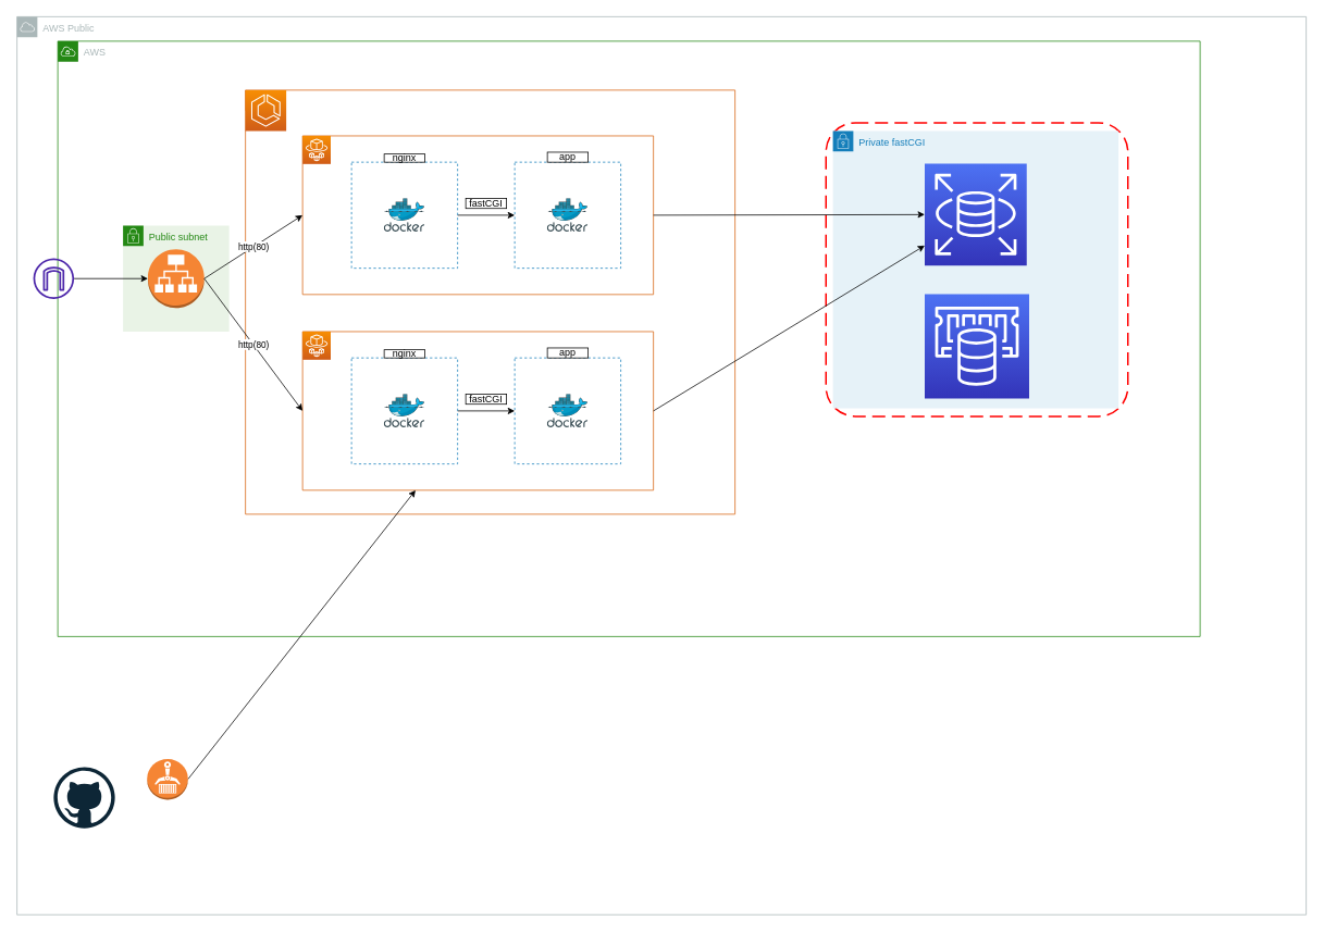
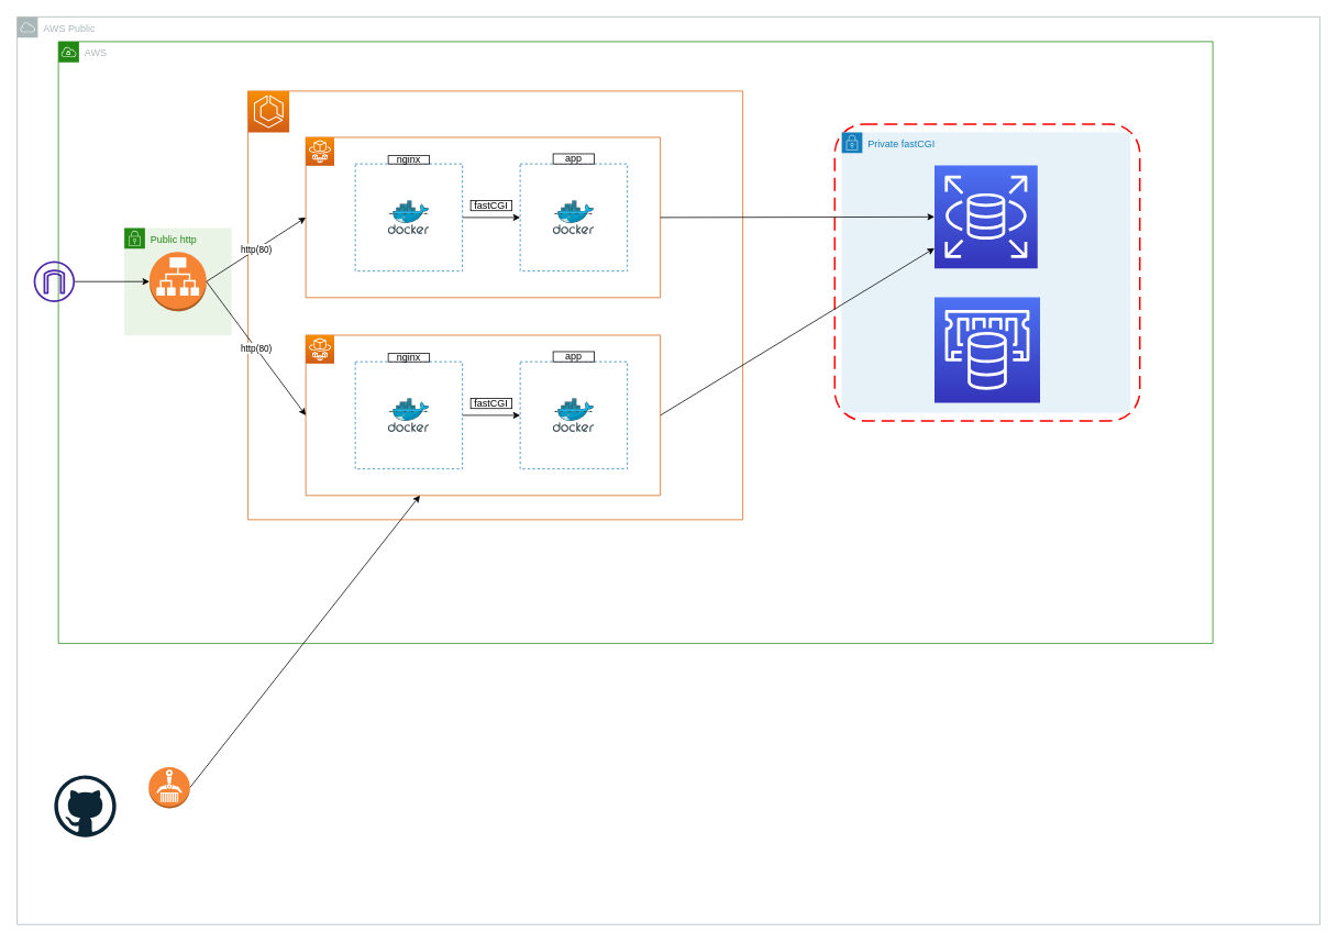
- <mxCell id="27" value="Public subnet" style="points=[[0,0],[0.25,0],[0.5,0],[0.75,0],[1,0],[1,0.25],[1,0.5],[1,0.75],[1,1],[0.75,1],[0.5,1],[0.25,1],[0,1],[0,0.75],[0,0.5],[0,0.25]];outlineConnect=0;gradientColor=none;html=1;whiteSpace=wrap;fontSize=12;fontStyle=0;container=1;pointerEvents=0;collapsible=0;recursiveResize=0;shape=mxgraph.aws4.group;grIcon=mxgraph.aws4.group_security_group;grStroke=0;strokeColor=#248814;fillColor=#E9F3E6;verticalAlign=top;align=left;spacingLeft=30;fontColor=#248814;dashed=0;" vertex="1" parent="4"><mxGeometry x="-150" y="166.12" width="130" height="130" as="geometry" /></mxCell>
+ <mxCell id="27" value="Public http" style="points=[[0,0],[0.25,0],[0.5,0],[0.75,0],[1,0],[1,0.25],[1,0.5],[1,0.75],[1,1],[0.75,1],[0.5,1],[0.25,1],[0,1],[0,0.75],[0,0.5],[0,0.25]];outlineConnect=0;gradientColor=none;html=1;whiteSpace=wrap;fontSize=12;fontStyle=0;container=1;pointerEvents=0;collapsible=0;recursiveResize=0;shape=mxgraph.aws4.group;grIcon=mxgraph.aws4.group_security_group;grStroke=0;strokeColor=#248814;fillColor=#E9F3E6;verticalAlign=top;align=left;spacingLeft=30;fontColor=#248814;dashed=0;" vertex="1" parent="4"><mxGeometry x="-150" y="166.12" width="130" height="130" as="geometry" /></mxCell>
